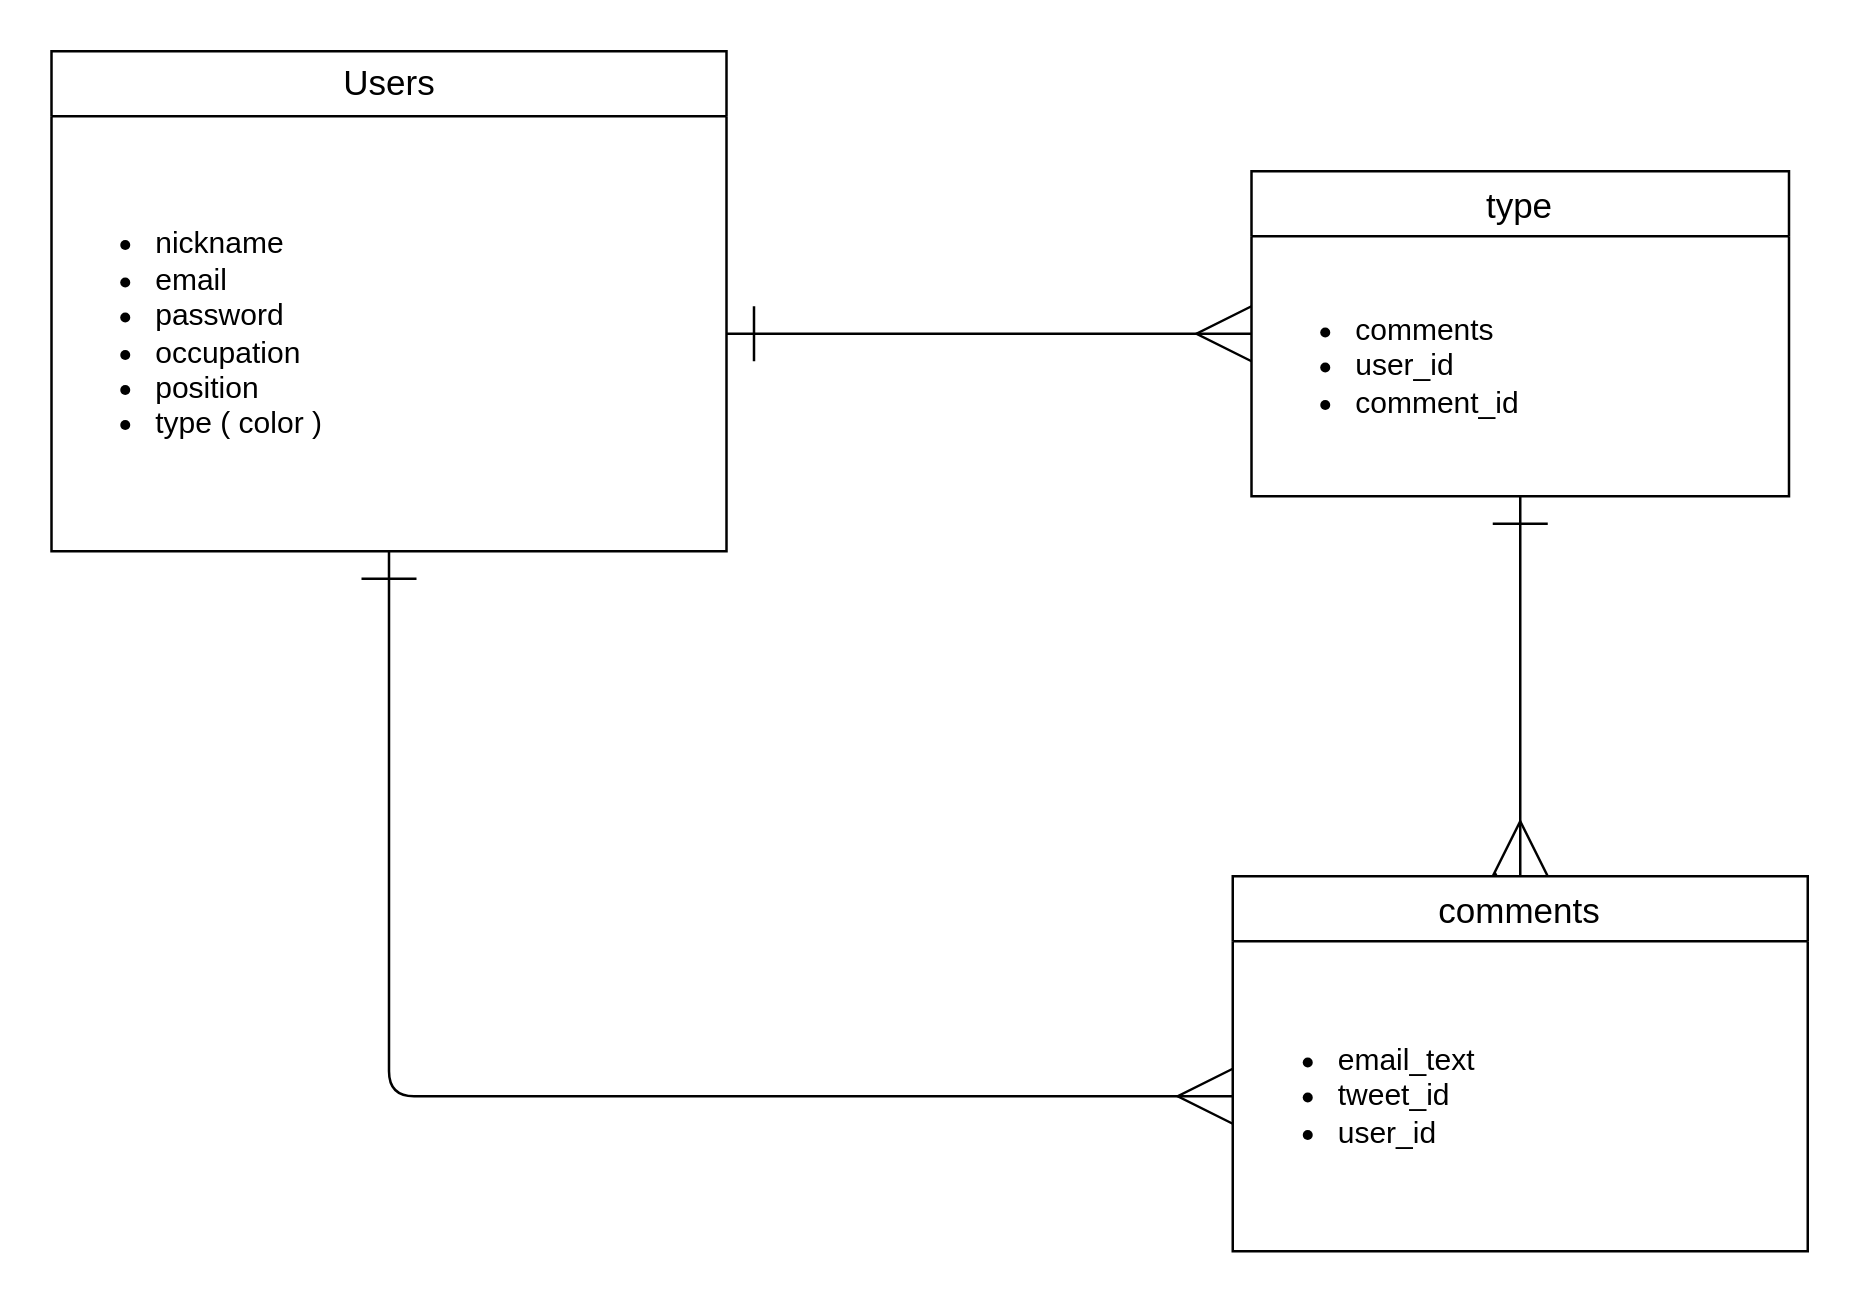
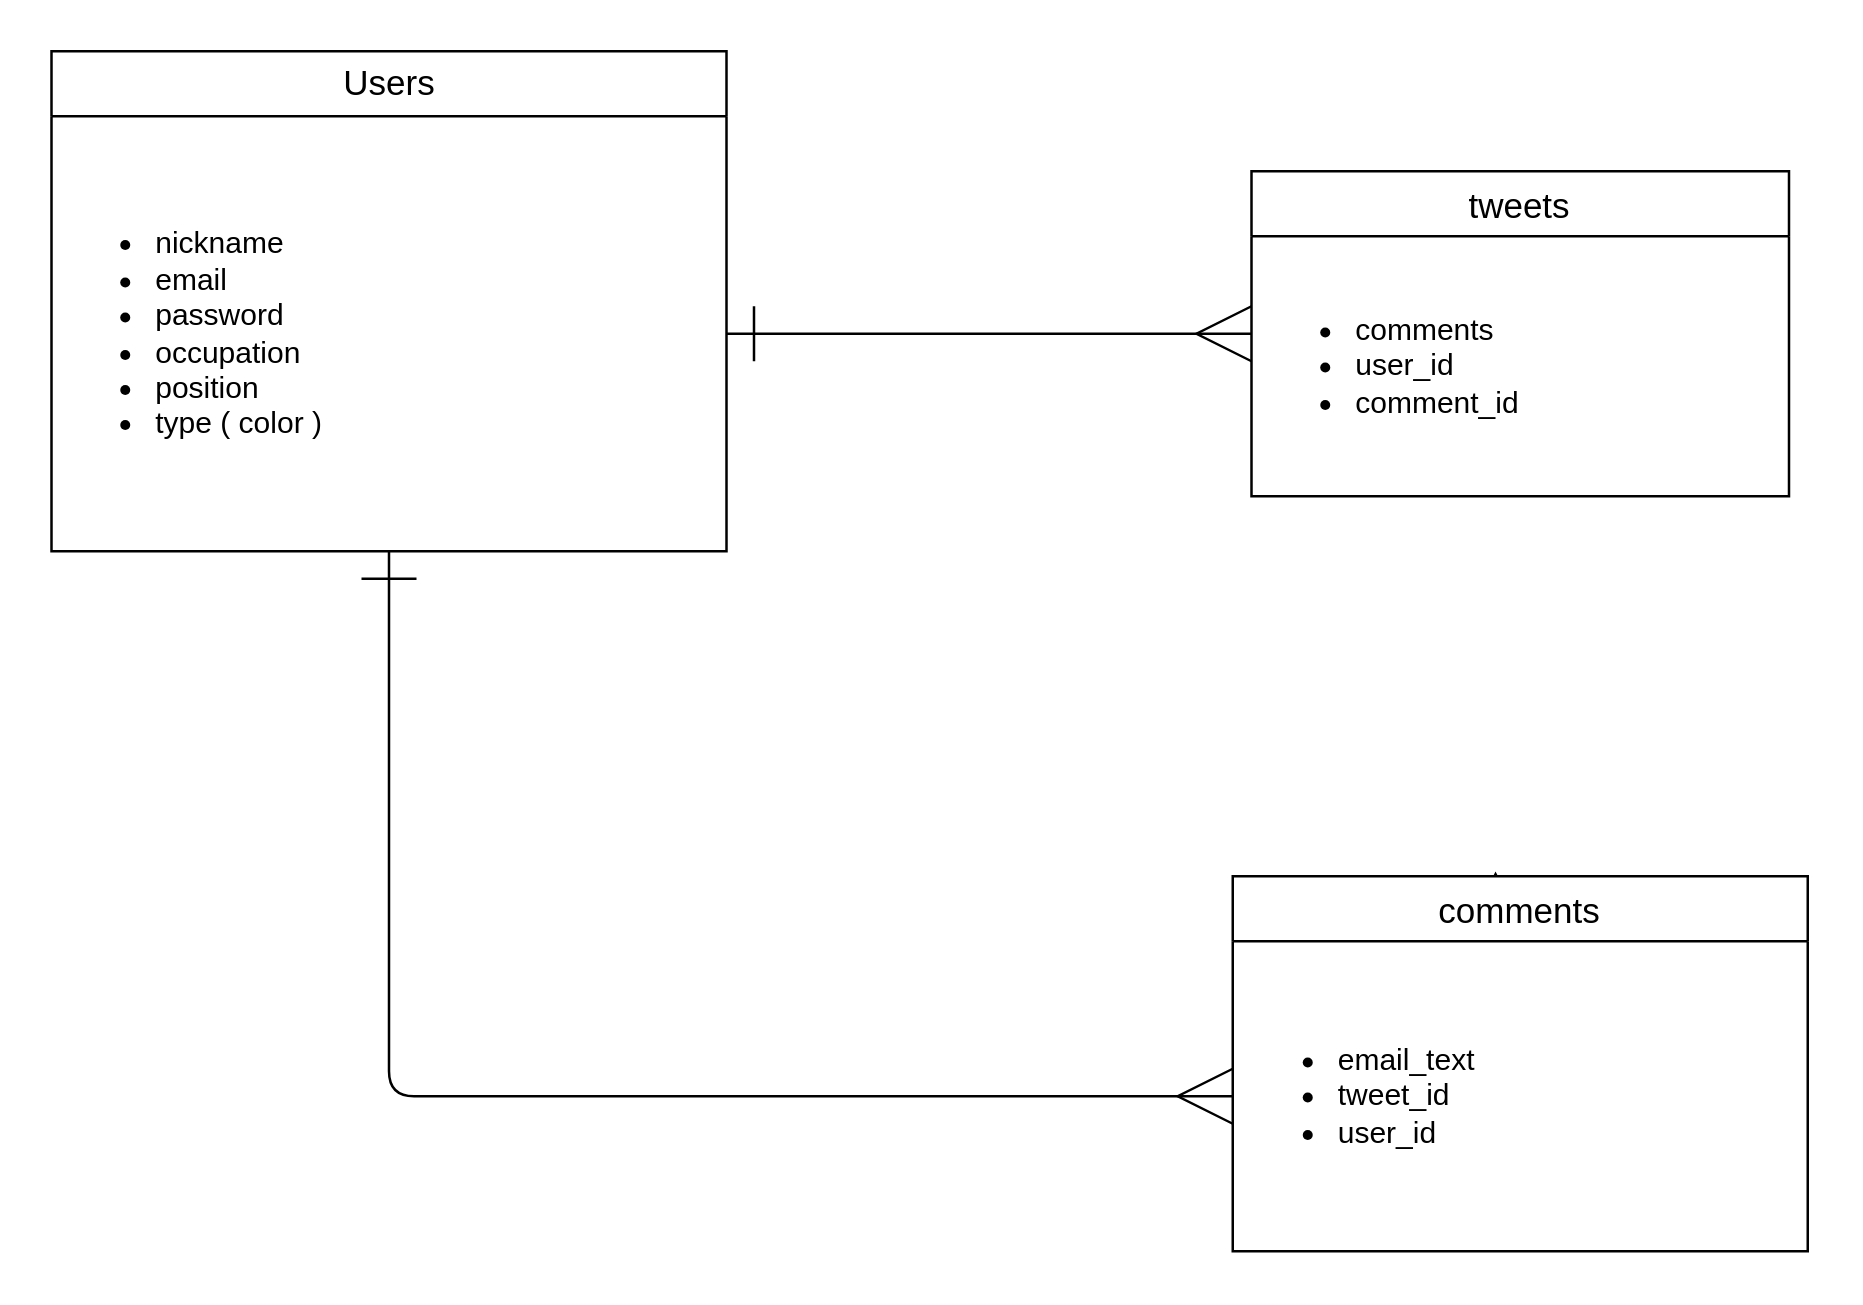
- <mxCell id="8" value="type" style="swimlane;fontStyle=0;childLayout=stackLayout;horizontal=1;startSize=26;horizontalStack=0;resizeParent=1;resizeParentMax=0;resizeLast=0;collapsible=1;marginBottom=0;align=center;fontSize=14;rounded=0;sketch=0;" parent="1" vertex="1"><mxGeometry x="500" y="68" width="215" height="130" as="geometry" /></mxCell>
+ <mxCell id="8" value="tweets" style="swimlane;fontStyle=0;childLayout=stackLayout;horizontal=1;startSize=26;horizontalStack=0;resizeParent=1;resizeParentMax=0;resizeLast=0;collapsible=1;marginBottom=0;align=center;fontSize=14;rounded=0;sketch=0;" parent="1" vertex="1"><mxGeometry x="500" y="68" width="215" height="130" as="geometry" /></mxCell>
- <mxCell id="5" style="edgeStyle=orthogonalEdgeStyle;curved=0;rounded=1;sketch=0;orthogonalLoop=1;jettySize=auto;html=1;exitX=0.5;exitY=1;exitDx=0;exitDy=0;entryX=0.5;entryY=0;entryDx=0;entryDy=0;startArrow=ERone;startFill=0;startSize=20;endArrow=ERmany;endFill=0;endSize=20;" parent="1" source="9" target="10" edge="1"><mxGeometry relative="1" as="geometry" /></mxCell>
